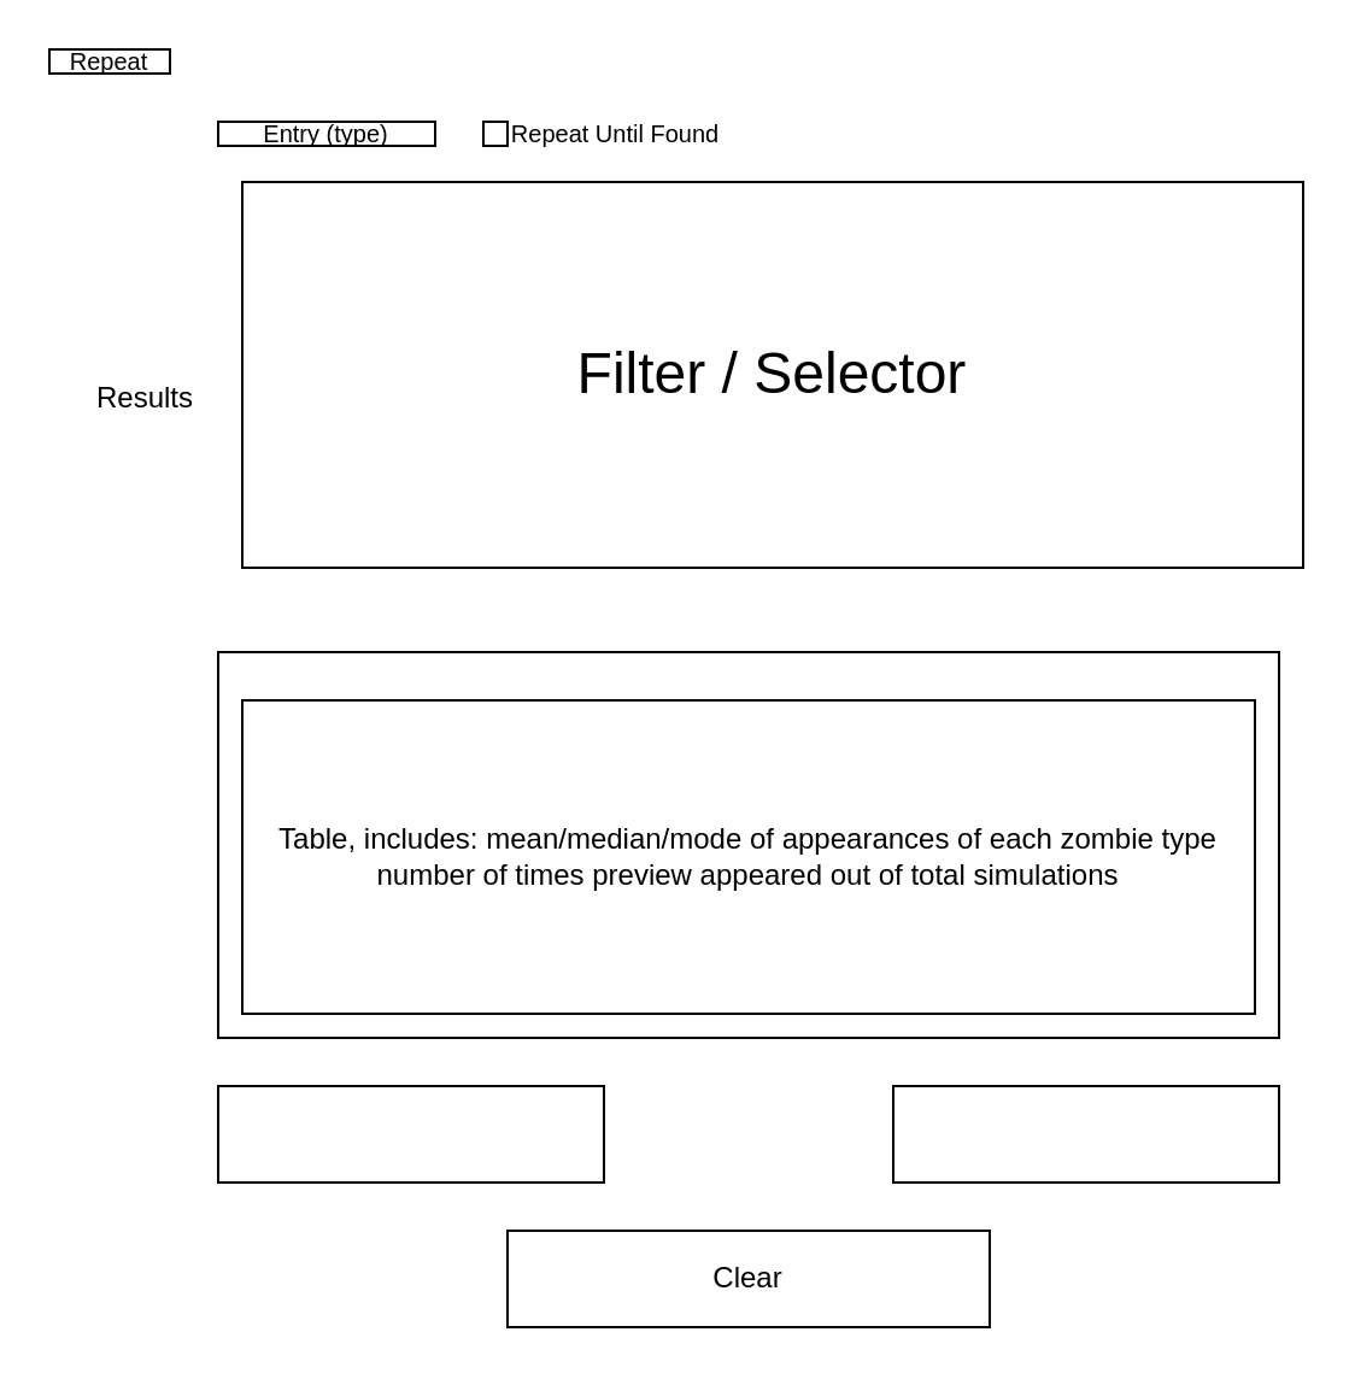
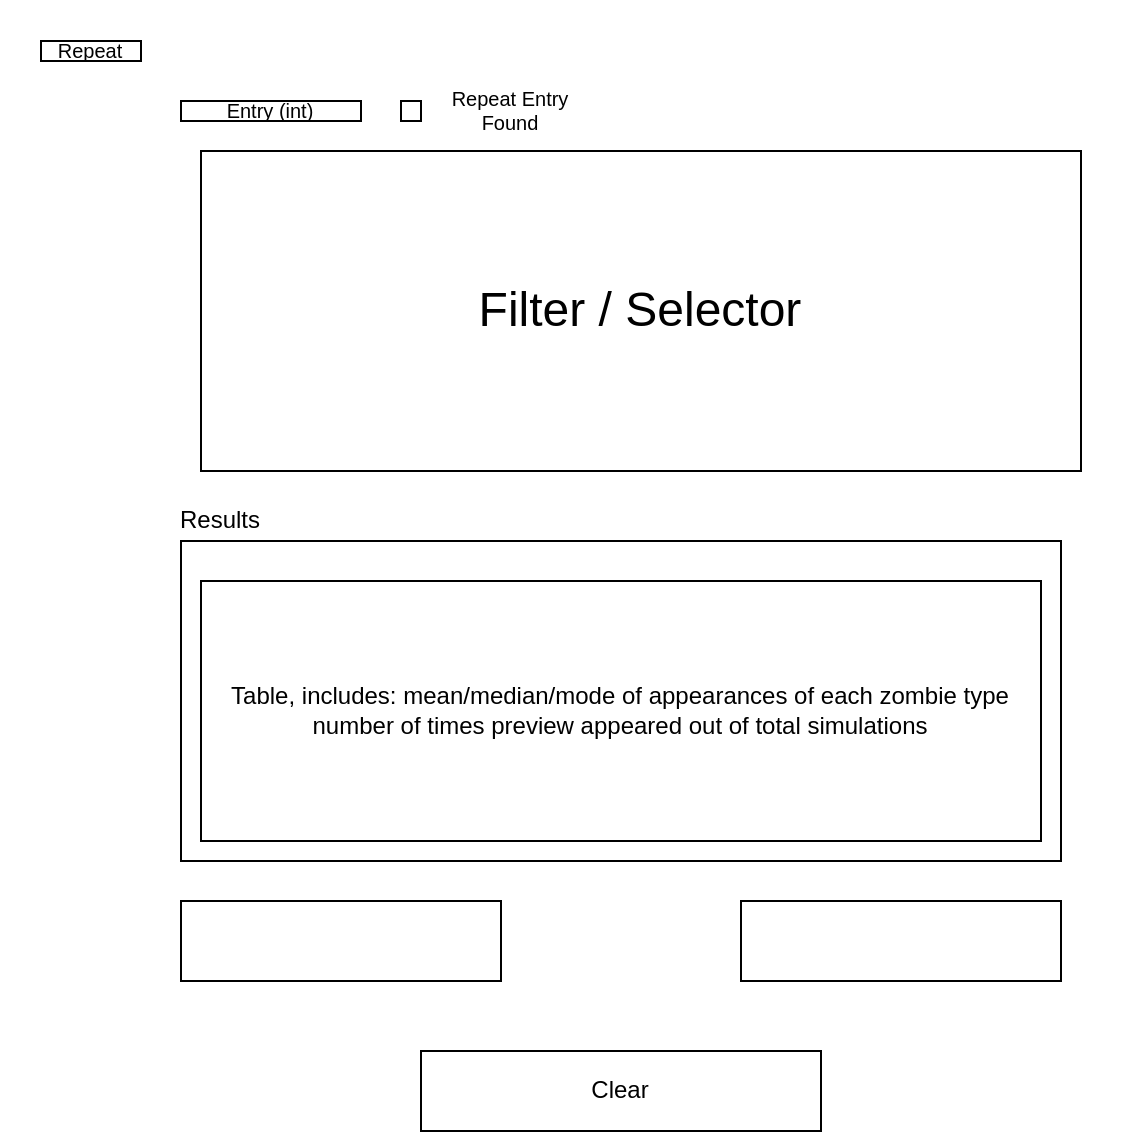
- <mxCell id="3" value="Entry (type)" style="rounded=0;whiteSpace=wrap;html=1;fontSize=10;" vertex="1" parent="1"><mxGeometry x="90" y="50" width="90" height="10" as="geometry" /></mxCell>
+ <mxCell id="3" value="Entry (int)" style="rounded=0;whiteSpace=wrap;html=1;fontSize=10;" vertex="1" parent="1"><mxGeometry x="90" y="50" width="90" height="10" as="geometry" /></mxCell>
- <mxCell id="5" value="Repeat Until Found" style="rounded=0;whiteSpace=wrap;html=1;strokeColor=none;fontSize=10;fillColor=none;" vertex="1" parent="1"><mxGeometry x="210" y="50" width="90" height="10" as="geometry" /></mxCell>
+ <mxCell id="5" value="Repeat Entry Found" style="rounded=0;whiteSpace=wrap;html=1;strokeColor=none;fontSize=10;fillColor=none;" vertex="1" parent="1"><mxGeometry x="210" y="50" width="90" height="10" as="geometry" /></mxCell>
- <mxCell id="8" value="Results" style="rounded=0;whiteSpace=wrap;html=1;fillColor=none;strokeColor=none;" vertex="1" parent="1"><mxGeometry x="40" y="155" width="40" height="20" as="geometry" /></mxCell>
+ <mxCell id="8" value="Results" style="rounded=0;whiteSpace=wrap;html=1;fillColor=none;strokeColor=none;" vertex="1" parent="1"><mxGeometry x="90" y="250" width="40" height="20" as="geometry" /></mxCell>
- <mxCell id="10" value="Clear" style="rounded=0;whiteSpace=wrap;html=1;" vertex="1" parent="1"><mxGeometry x="210" y="510" width="200" height="40" as="geometry" /></mxCell>
+ <mxCell id="10" value="Clear" style="rounded=0;whiteSpace=wrap;html=1;" vertex="1" parent="1"><mxGeometry x="210" y="525" width="200" height="40" as="geometry" /></mxCell>
